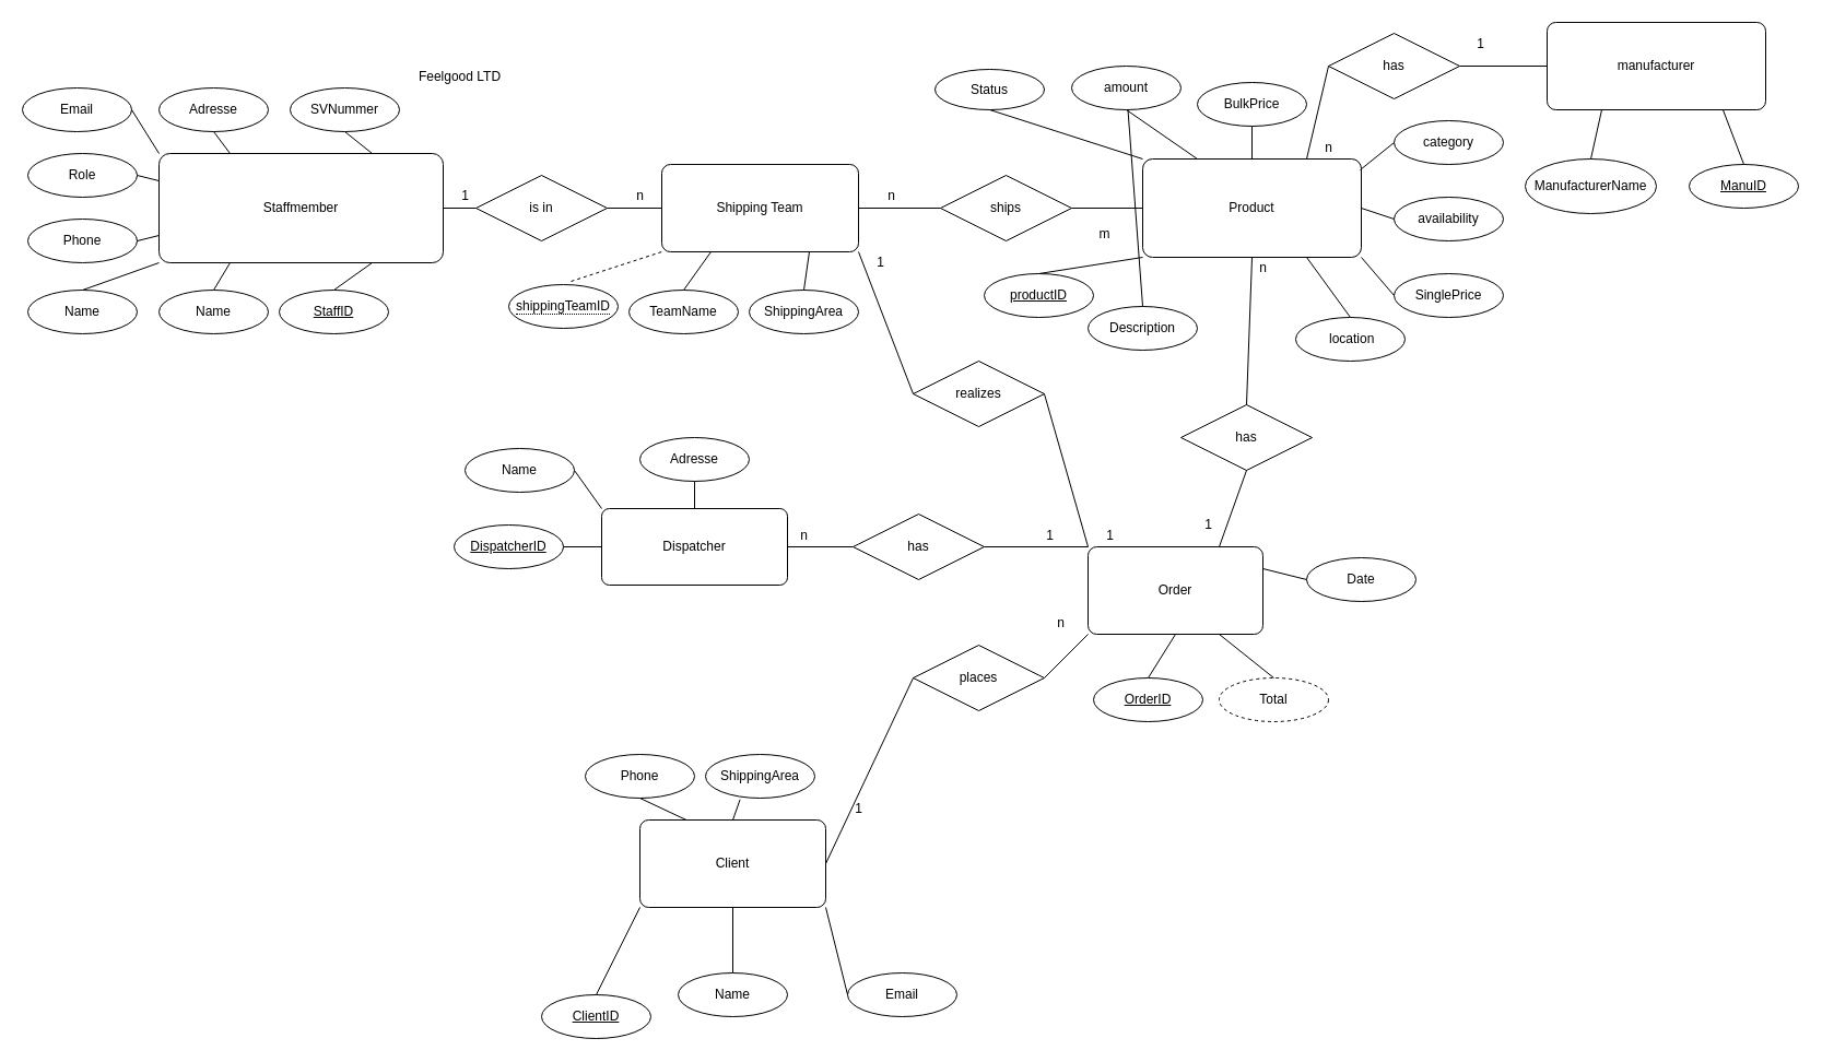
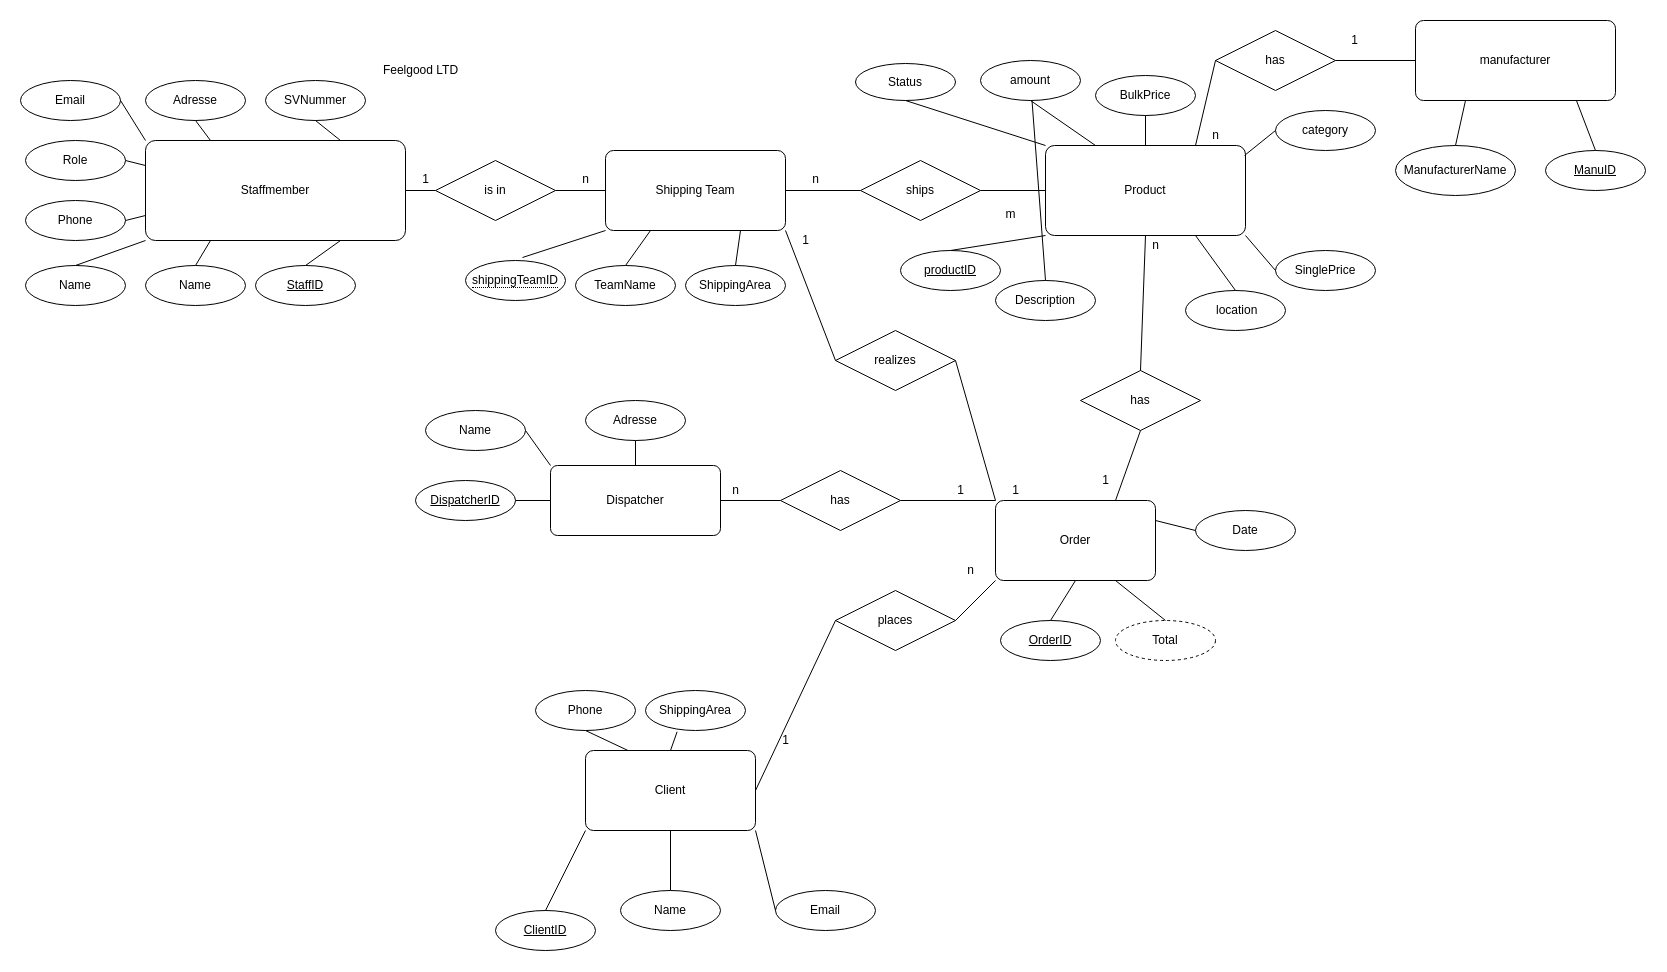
- <mxCell id="68" value="" style="endArrow=none;html=1;rounded=0;entryX=0;entryY=0.5;entryDx=0;entryDy=0;exitX=1;exitY=0.5;exitDx=0;exitDy=0;" edge="1" parent="1" source="3" target="9"><mxGeometry relative="1" as="geometry"><mxPoint x="1254" y="164.99" as="sourcePoint" /><mxPoint x="1285" as="targetPoint" y="140" /></mxGeometry></mxCell>
- <mxCell id="9" value="availability" style="ellipse;whiteSpace=wrap;html=1;align=center;" vertex="1" parent="1"><mxGeometry x="1275" y="180" width="100" height="40" as="geometry" /></mxCell>
- <mxCell id="53" value="" style="endArrow=none;html=1;rounded=0;entryX=0;entryY=1;entryDx=0;entryDy=0;exitX=0.57;exitY=-0.075;exitDx=0;exitDy=0;exitPerimeter=0;dashed=1;" edge="1" parent="1" source="15" target="14"><mxGeometry relative="1" as="geometry"><mxPoint x="350" y="250" as="sourcePoint" /><mxPoint x="315" y="275" as="targetPoint" /></mxGeometry></mxCell>
+ <mxCell id="53" value="" style="endArrow=none;html=1;rounded=0;entryX=0;entryY=1;entryDx=0;entryDy=0;exitX=0.57;exitY=-0.075;exitDx=0;exitDy=0;exitPerimeter=0;" edge="1" parent="1" source="15" target="14"><mxGeometry relative="1" as="geometry"><mxPoint x="350" y="250" as="sourcePoint" /><mxPoint x="315" y="275" as="targetPoint" /></mxGeometry></mxCell>
